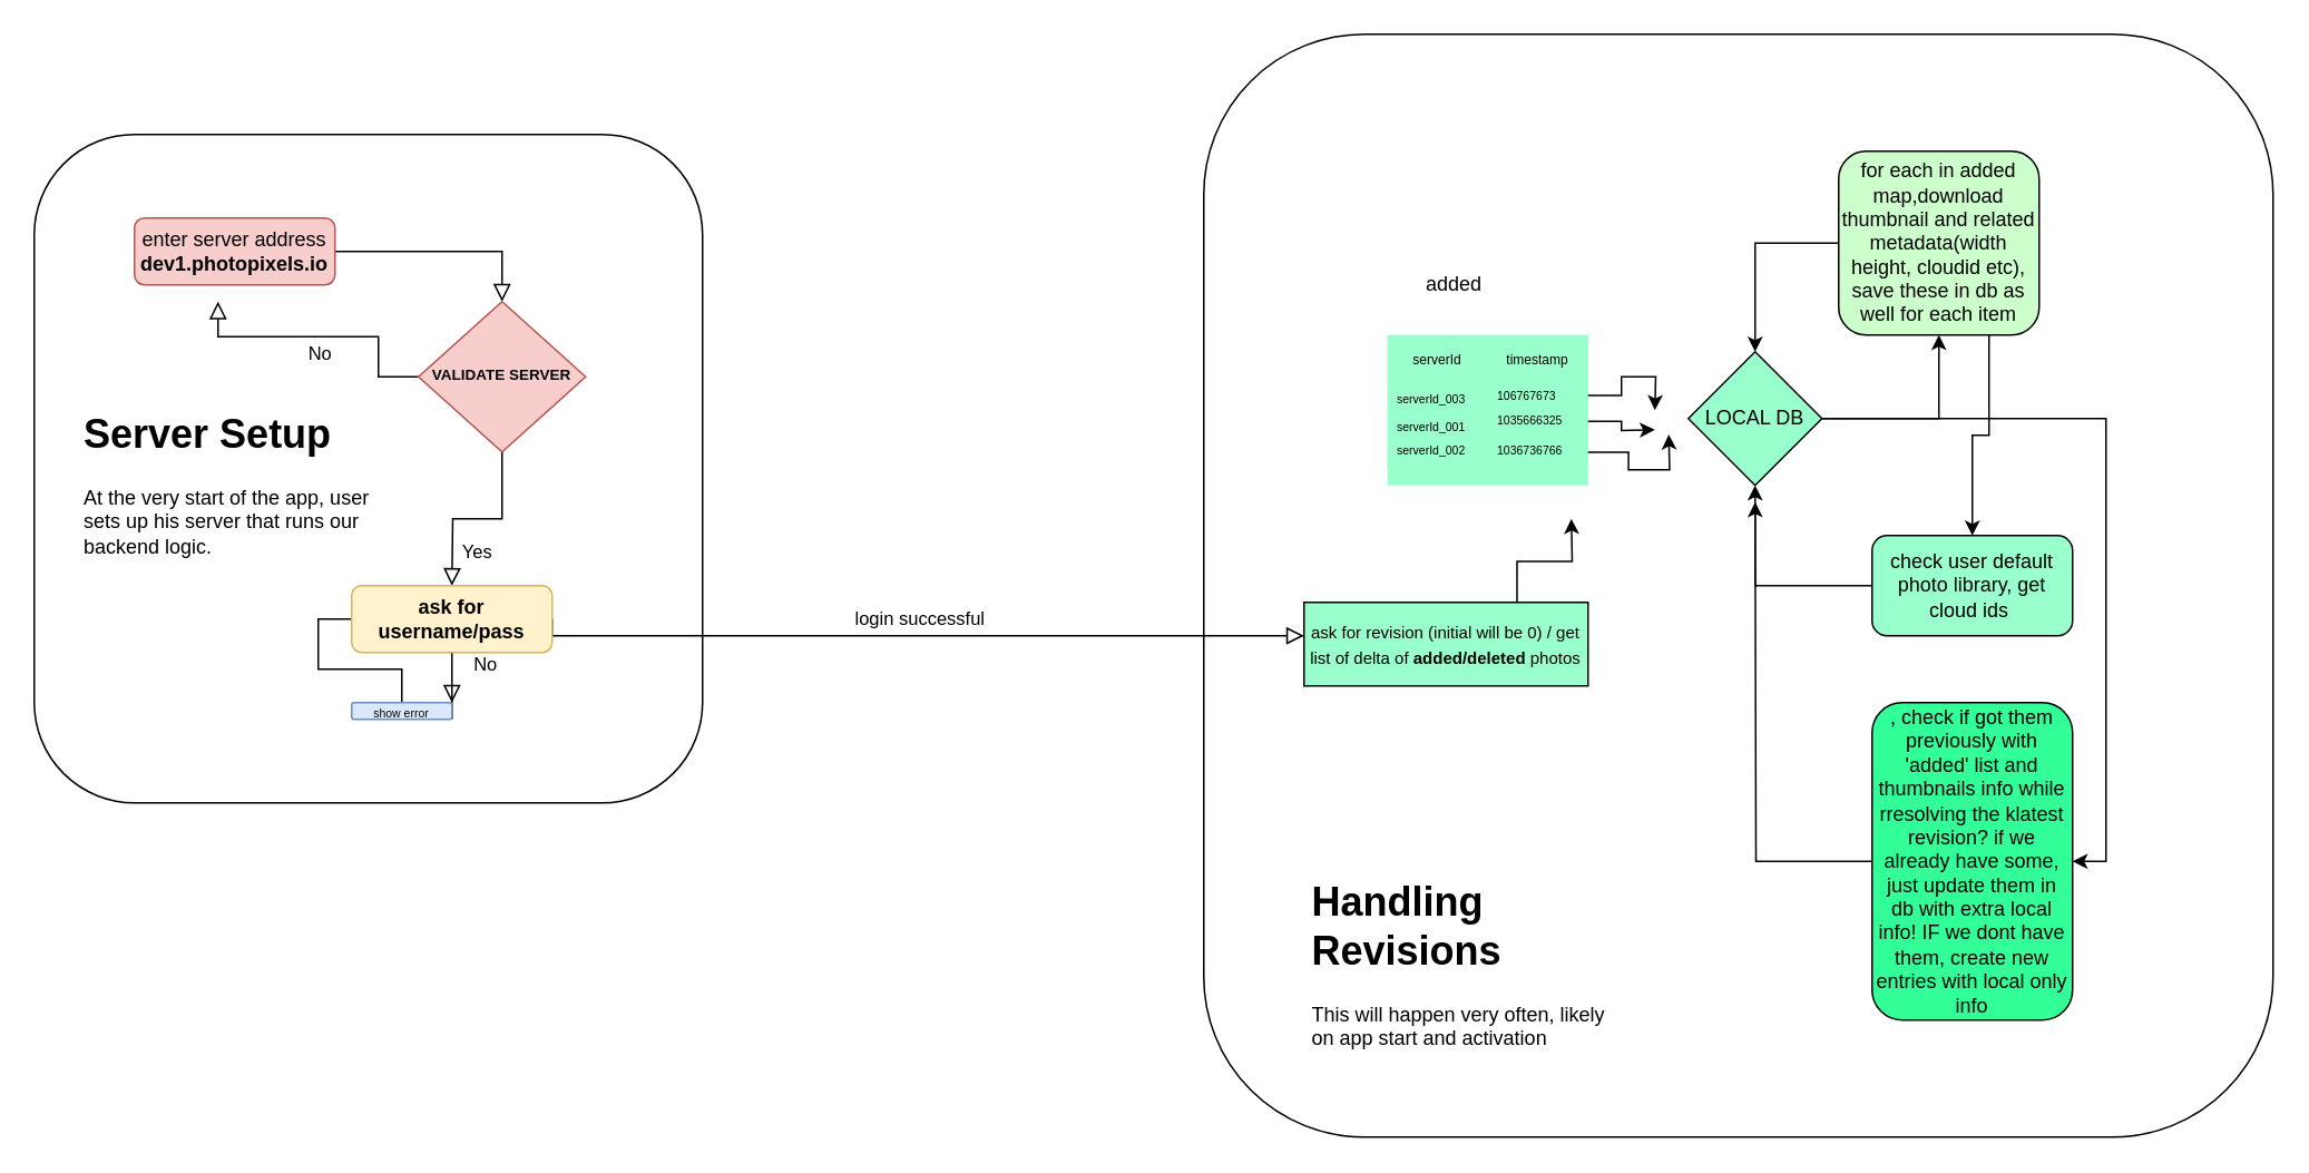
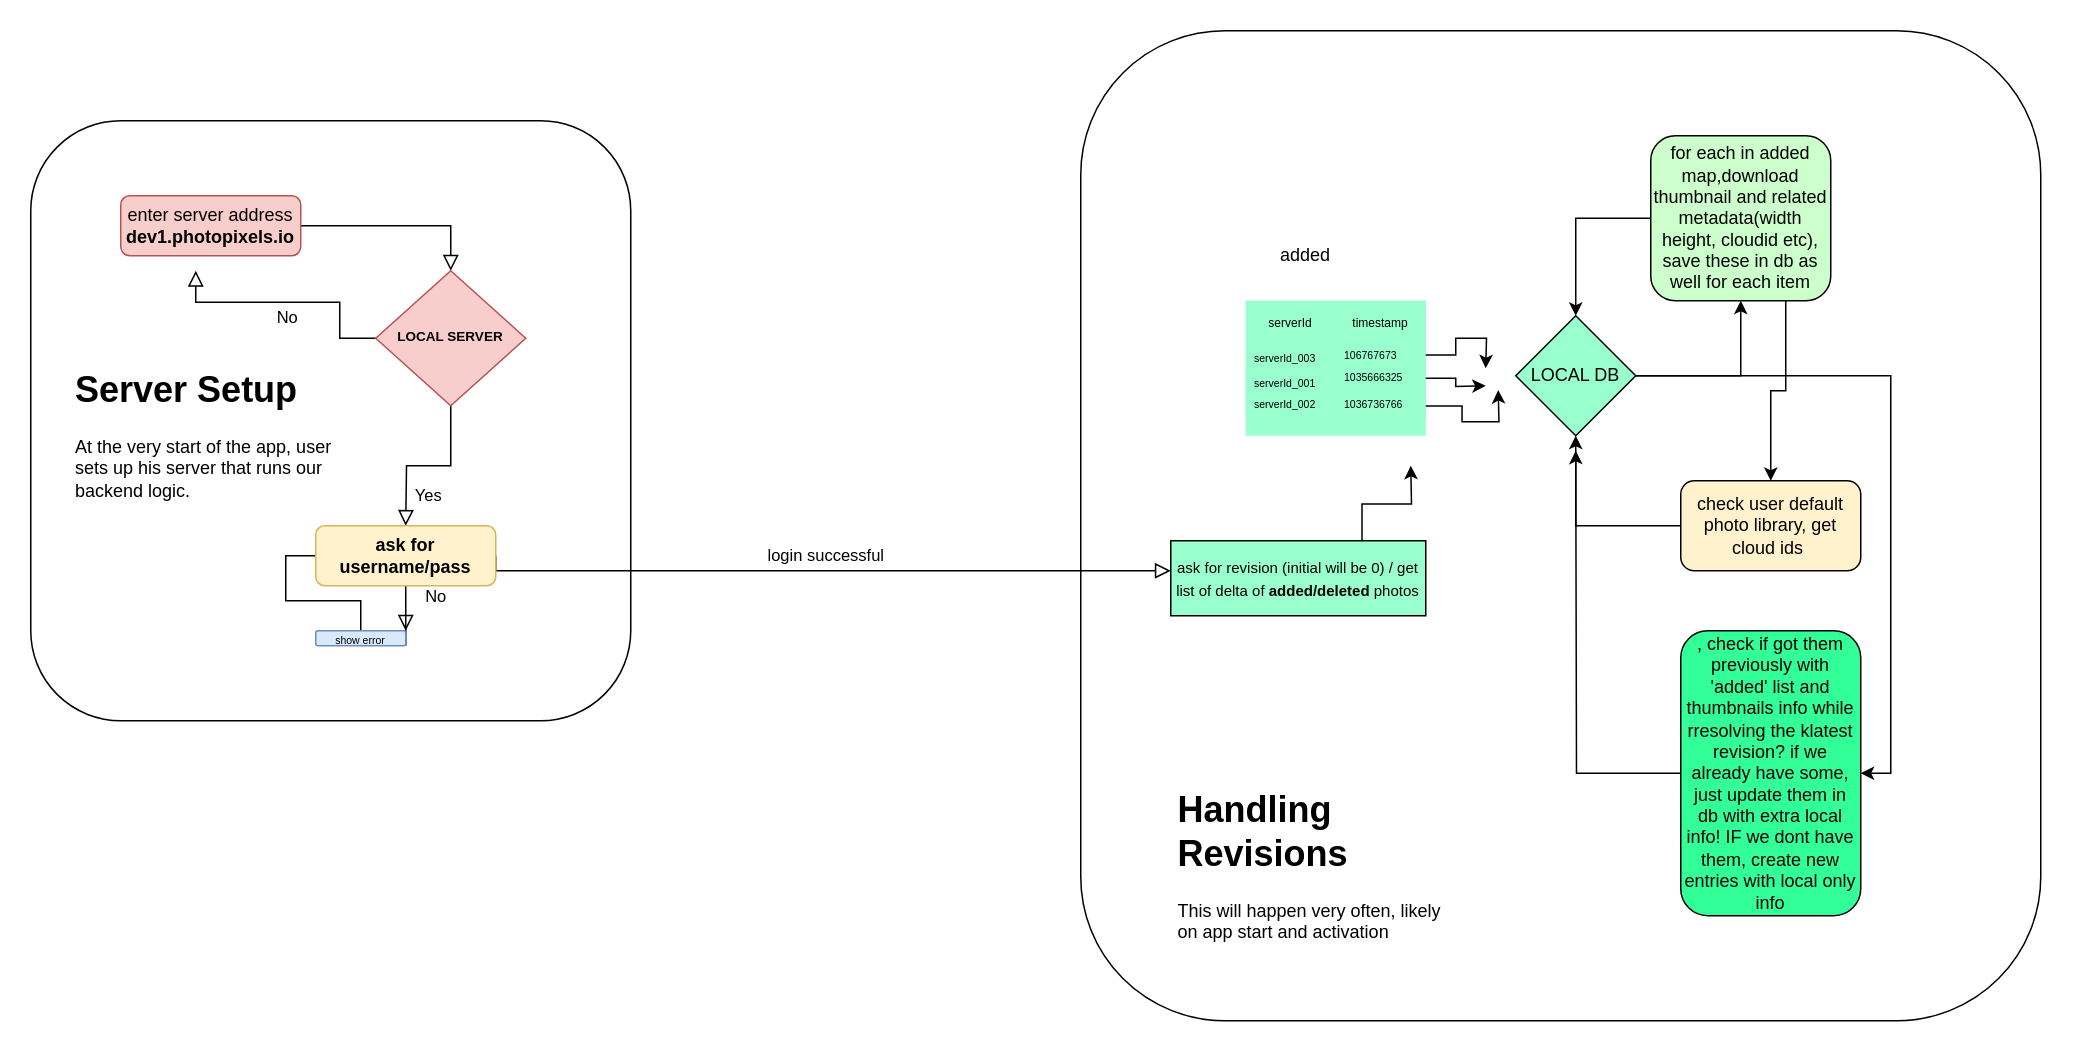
- <mxCell id="8" value="&lt;font size=&quot;1&quot; style=&quot;&quot;&gt;&lt;b style=&quot;font-size: 9px;&quot;&gt;VALIDATE SERVER&lt;/b&gt;&lt;/font&gt;" style="rhombus;whiteSpace=wrap;html=1;shadow=0;fontFamily=Helvetica;fontSize=12;align=center;strokeWidth=1;spacing=6;spacingTop=-4;fillColor=#f8cecc;strokeColor=#b85450;" parent="1" vertex="1"><mxGeometry x="250" y="180" width="100" height="90" as="geometry" /></mxCell>
+ <mxCell id="8" value="&lt;font size=&quot;1&quot; style=&quot;&quot;&gt;&lt;b style=&quot;font-size: 9px;&quot;&gt;LOCAL SERVER&lt;/b&gt;&lt;/font&gt;" style="rhombus;whiteSpace=wrap;html=1;shadow=0;fontFamily=Helvetica;fontSize=12;align=center;strokeWidth=1;spacing=6;spacingTop=-4;fillColor=#f8cecc;strokeColor=#b85450;" parent="1" vertex="1"><mxGeometry x="250" y="180" width="100" height="90" as="geometry" /></mxCell>
- <mxCell id="38" value="check user default photo library, get cloud ids&amp;nbsp;" style="rounded=1;whiteSpace=wrap;html=1;fillColor=#99FFCC;" vertex="1" parent="1"><mxGeometry x="1120" y="320" width="120" height="60" as="geometry" /></mxCell>
+ <mxCell id="38" value="check user default photo library, get cloud ids&amp;nbsp;" style="rounded=1;whiteSpace=wrap;html=1;fillColor=#fff2cc;" vertex="1" parent="1"><mxGeometry x="1120" y="320" width="120" height="60" as="geometry" /></mxCell>
